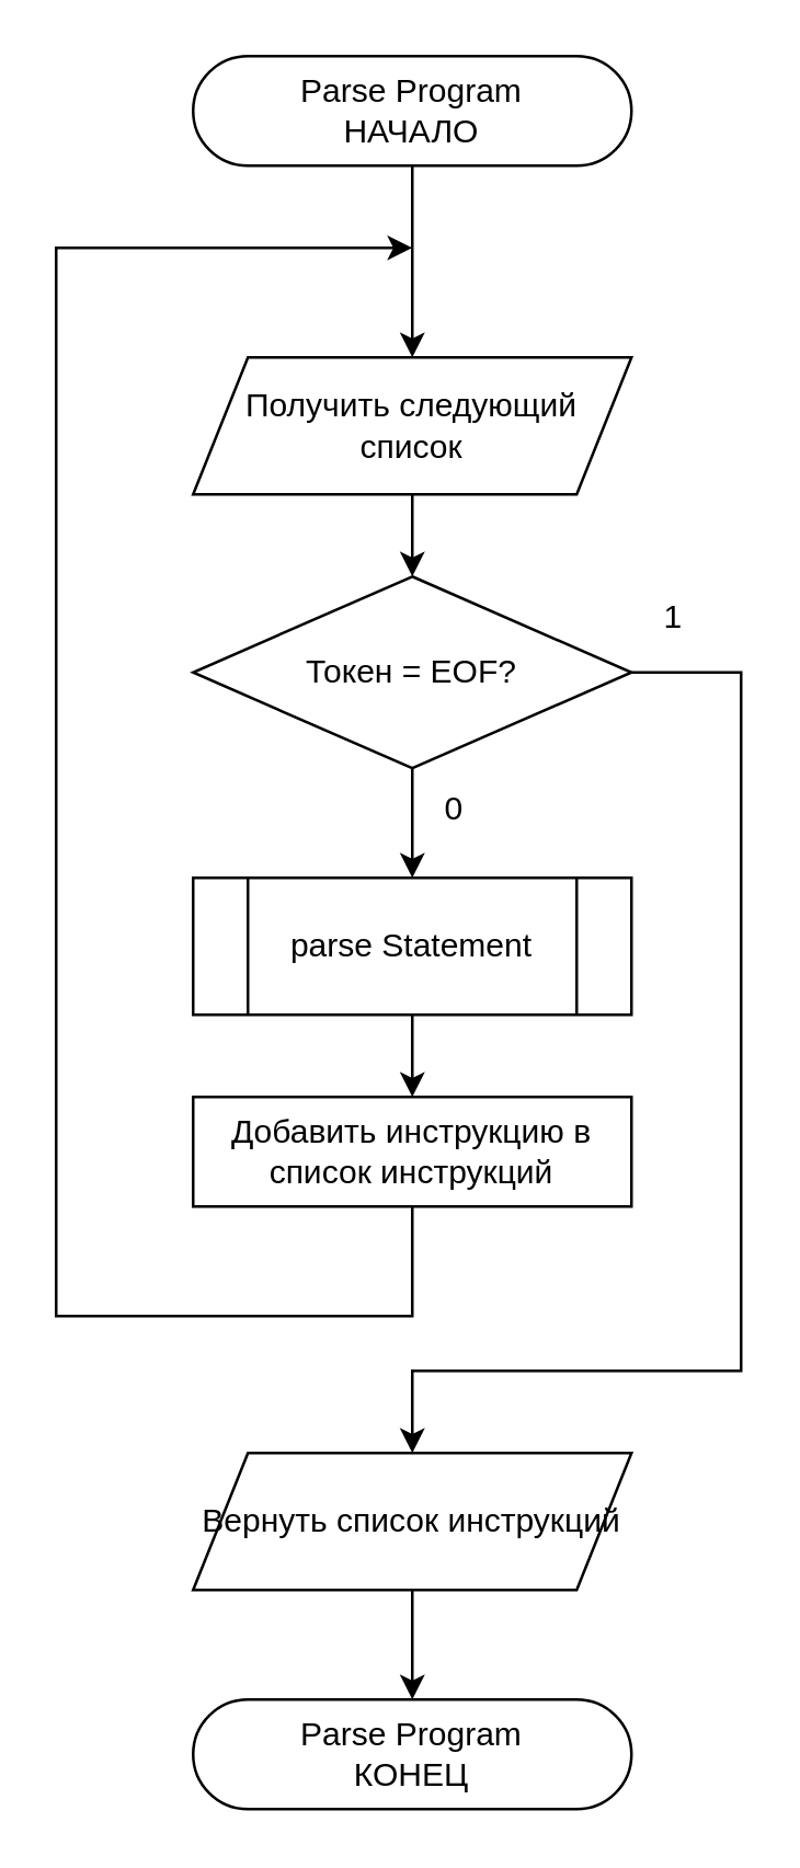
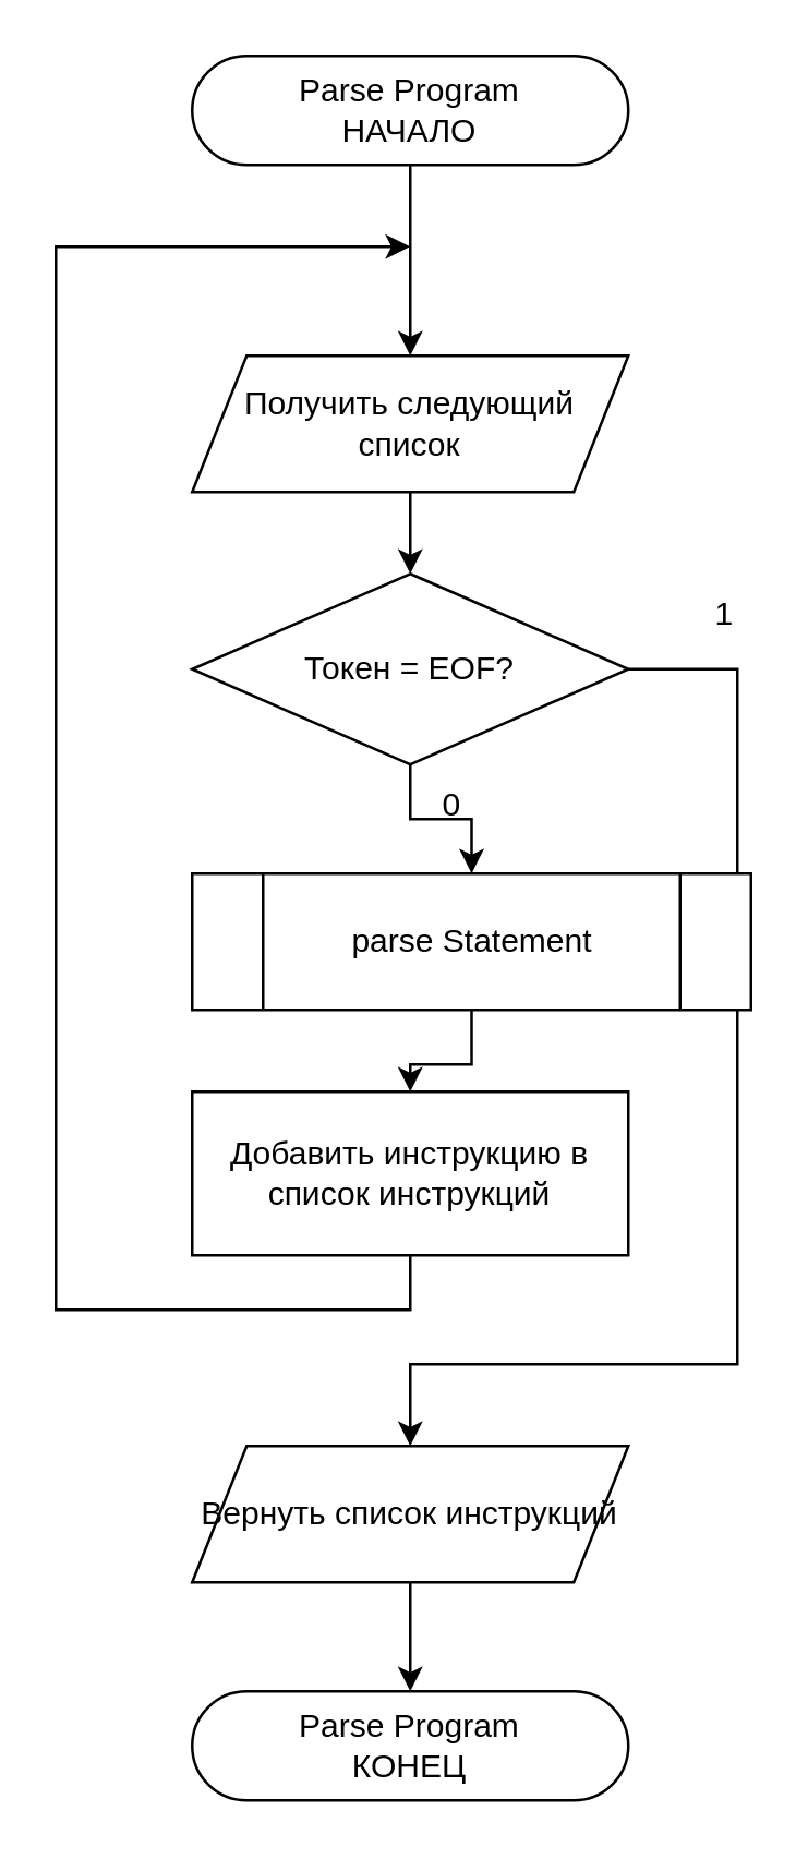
- <mxCell id="15" value="1" style="text;html=1;align=center;verticalAlign=middle;resizable=0;points=[];autosize=1;strokeColor=none;fillColor=none;" vertex="1" parent="1"><mxGeometry x="230" y="210" width="30" height="30" as="geometry" /></mxCell>
+ <mxCell id="15" value="1" style="text;html=1;align=center;verticalAlign=middle;resizable=0;points=[];autosize=1;strokeColor=none;fillColor=none;" vertex="1" parent="1"><mxGeometry x="250" y="210" width="30" height="30" as="geometry" /></mxCell>
- <mxCell id="10" value="parse Statement" style="verticalLabelPosition=middle;verticalAlign=middle;html=1;shape=process;whiteSpace=wrap;rounded=0;size=0.125;arcSize=6;labelPosition=center;align=center;" vertex="1" parent="1"><mxGeometry x="70" y="320" width="160" height="50" as="geometry" /></mxCell>
+ <mxCell id="10" value="parse Statement" style="verticalLabelPosition=middle;verticalAlign=middle;html=1;shape=process;whiteSpace=wrap;rounded=0;size=0.125;arcSize=6;labelPosition=center;align=center;" vertex="1" parent="1"><mxGeometry x="70" y="320" width="205" height="50" as="geometry" /></mxCell>
- <mxCell id="13" value="Добавить инструкцию в список инструкций" style="rounded=0;whiteSpace=wrap;html=1;" vertex="1" parent="1"><mxGeometry x="70" y="400" width="160" height="40" as="geometry" /></mxCell>
+ <mxCell id="13" value="Добавить инструкцию в список инструкций" style="rounded=0;whiteSpace=wrap;html=1;" vertex="1" parent="1"><mxGeometry x="70" y="400" width="160" height="60" as="geometry" /></mxCell>
